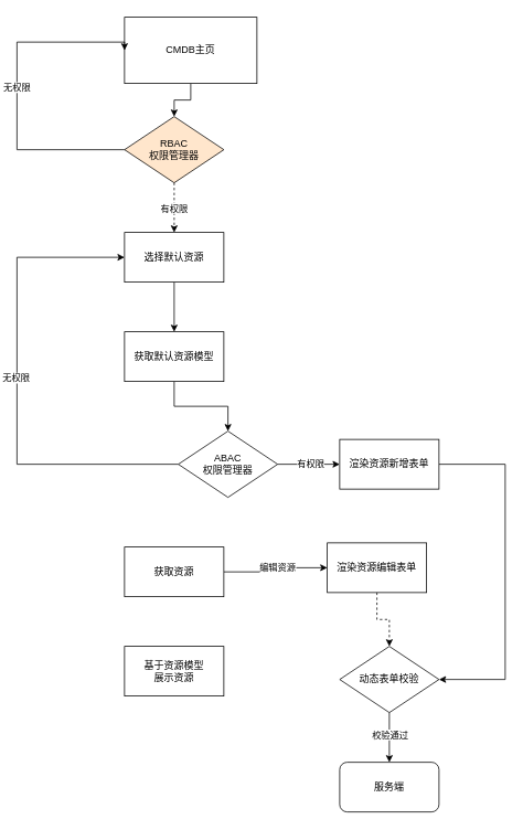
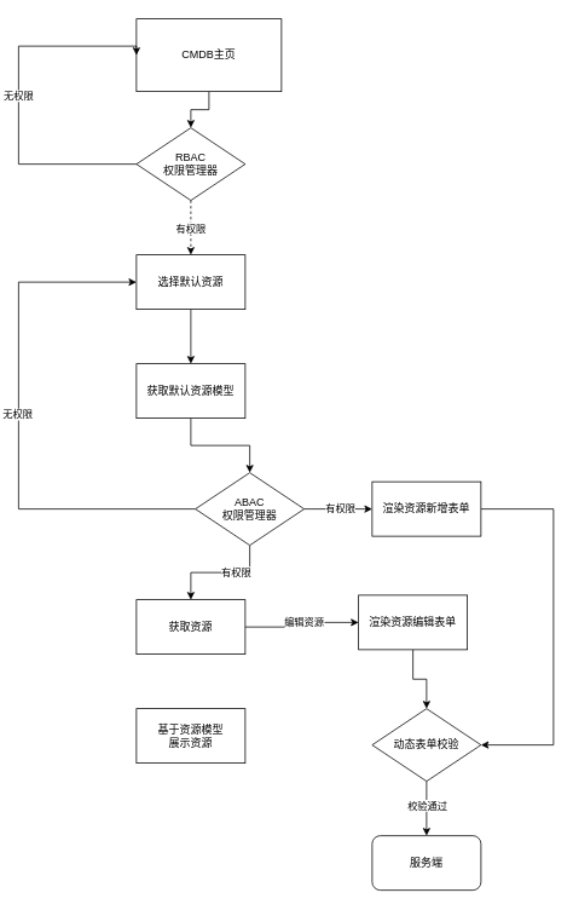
- <mxCell id="23" value="RBAC&lt;div&gt;权限管理器&lt;/div&gt;" style="rhombus;whiteSpace=wrap;html=1;fillColor=#ffe6cc;" vertex="1" parent="1"><mxGeometry x="150" y="140" width="120" height="80" as="geometry" /></mxCell>
+ <mxCell id="23" value="RBAC&lt;div&gt;权限管理器&lt;/div&gt;" style="rhombus;whiteSpace=wrap;html=1;" vertex="1" parent="1"><mxGeometry x="150" y="140" width="120" height="80" as="geometry" /></mxCell>
+ <mxCell id="8" style="edgeStyle=orthogonalEdgeStyle;rounded=0;orthogonalLoop=1;jettySize=auto;html=1;exitX=0.5;exitY=1;exitDx=0;exitDy=0;entryX=0.5;entryY=0;entryDx=0;entryDy=0;" edge="1" parent="1" source="12" target="15"><mxGeometry relative="1" as="geometry" /></mxCell>
+ <mxCell id="9" value="有权限" style="edgeLabel;html=1;align=center;verticalAlign=middle;resizable=0;points=[];" vertex="1" connectable="0" parent="8"><mxGeometry x="-0.267" y="-1" relative="1" as="geometry"><mxPoint as="offset" /></mxGeometry></mxCell>
- <mxCell id="24" style="edgeStyle=orthogonalEdgeStyle;rounded=0;orthogonalLoop=1;jettySize=auto;html=1;exitX=0.5;exitY=1;exitDx=0;exitDy=0;entryX=0.5;entryY=0;entryDx=0;entryDy=0;dashed=1;" edge="1" parent="1" source="25" target="30"><mxGeometry relative="1" as="geometry" /></mxCell>
+ <mxCell id="24" style="edgeStyle=orthogonalEdgeStyle;rounded=0;orthogonalLoop=1;jettySize=auto;html=1;exitX=0.5;exitY=1;exitDx=0;exitDy=0;entryX=0.5;entryY=0;entryDx=0;entryDy=0;" edge="1" parent="1" source="25" target="30"><mxGeometry relative="1" as="geometry" /></mxCell>
